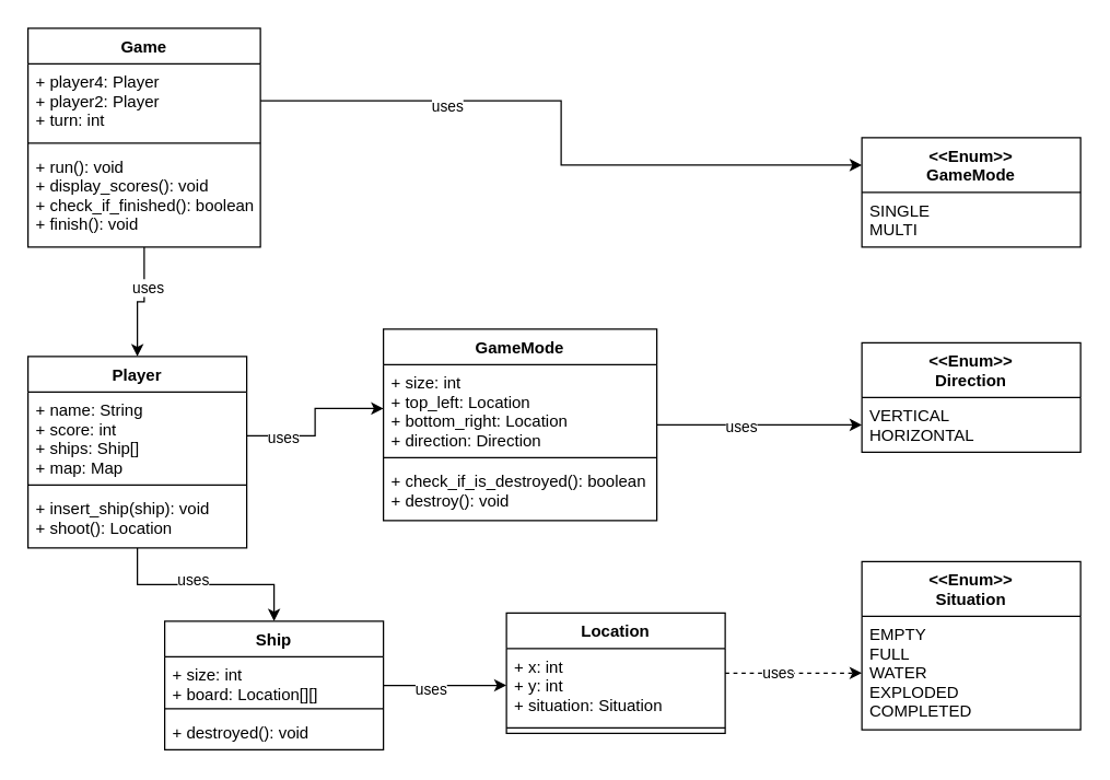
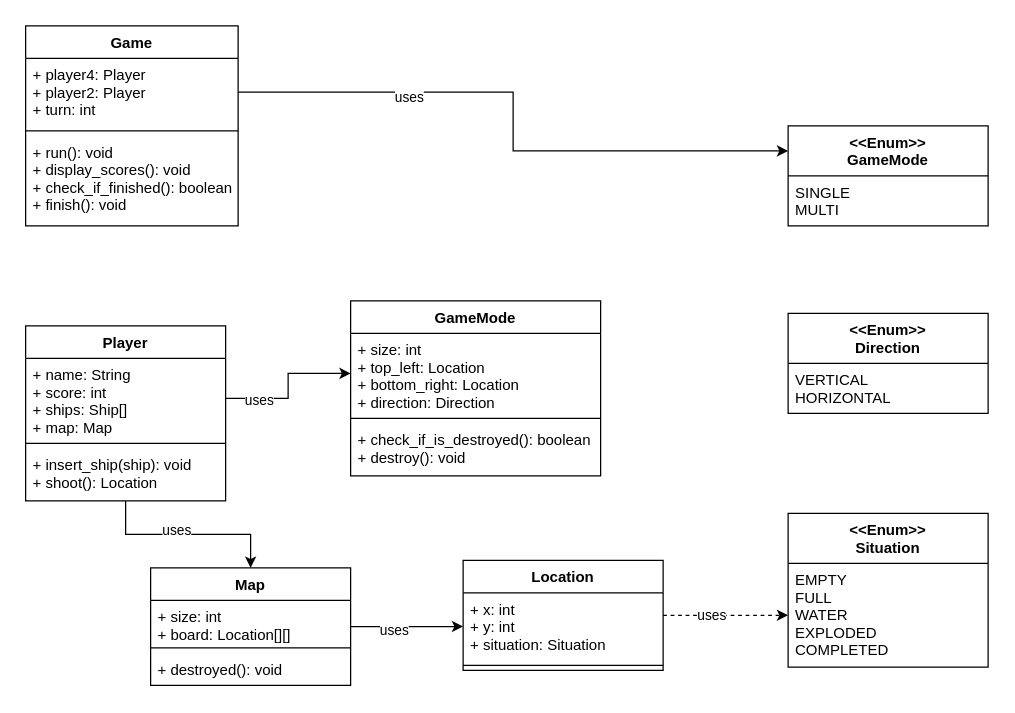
- <mxCell id="29" style="edgeStyle=orthogonalEdgeStyle;rounded=0;orthogonalLoop=1;jettySize=auto;html=1;entryX=0.5;entryY=0;entryDx=0;entryDy=0;" parent="1" source="31" target="4" edge="1"><mxGeometry relative="1" as="geometry" /></mxCell>
- <mxCell id="30" value="uses" style="edgeLabel;html=1;align=center;verticalAlign=middle;resizable=0;points=[];" parent="29" vertex="1" connectable="0"><mxGeometry x="-0.309" y="2" relative="1" as="geometry"><mxPoint as="offset" /></mxGeometry></mxCell>
- <mxCell id="8" style="edgeStyle=orthogonalEdgeStyle;rounded=0;orthogonalLoop=1;jettySize=auto;html=1;entryX=0;entryY=0.5;entryDx=0;entryDy=0;" parent="1" source="10" target="15" edge="1"><mxGeometry relative="1" as="geometry" /></mxCell>
- <mxCell id="9" value="uses" style="edgeLabel;html=1;align=center;verticalAlign=middle;resizable=0;points=[];" parent="8" vertex="1" connectable="0"><mxGeometry x="-0.192" y="-1" relative="1" as="geometry"><mxPoint as="offset" /></mxGeometry></mxCell>
- <mxCell id="25" value="Ship" style="swimlane;fontStyle=1;align=center;verticalAlign=top;childLayout=stackLayout;horizontal=1;startSize=26;horizontalStack=0;resizeParent=1;resizeParentMax=0;resizeLast=0;collapsible=1;marginBottom=0;" parent="1" vertex="1"><mxGeometry x="120" y="453.5" width="160" height="94" as="geometry" /></mxCell>
+ <mxCell id="25" value="Map" style="swimlane;fontStyle=1;align=center;verticalAlign=top;childLayout=stackLayout;horizontal=1;startSize=26;horizontalStack=0;resizeParent=1;resizeParentMax=0;resizeLast=0;collapsible=1;marginBottom=0;" parent="1" vertex="1"><mxGeometry x="120" y="453.5" width="160" height="94" as="geometry" /></mxCell>
